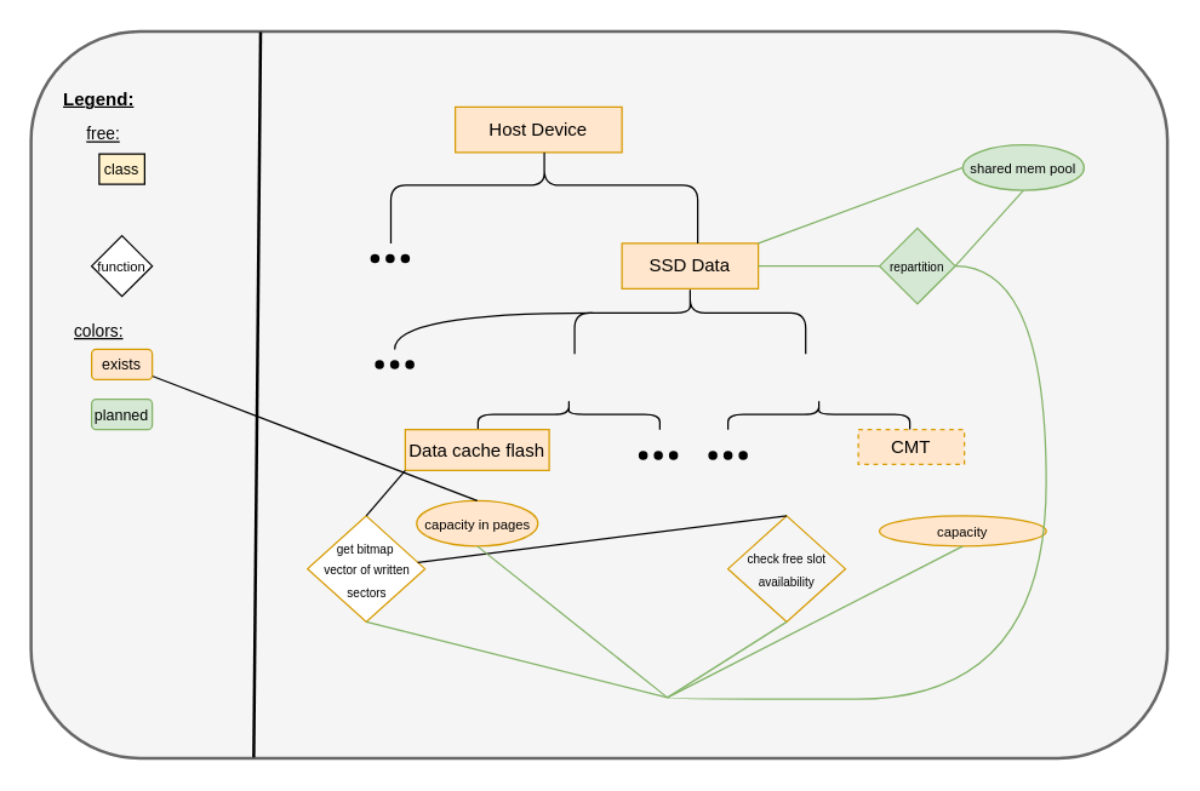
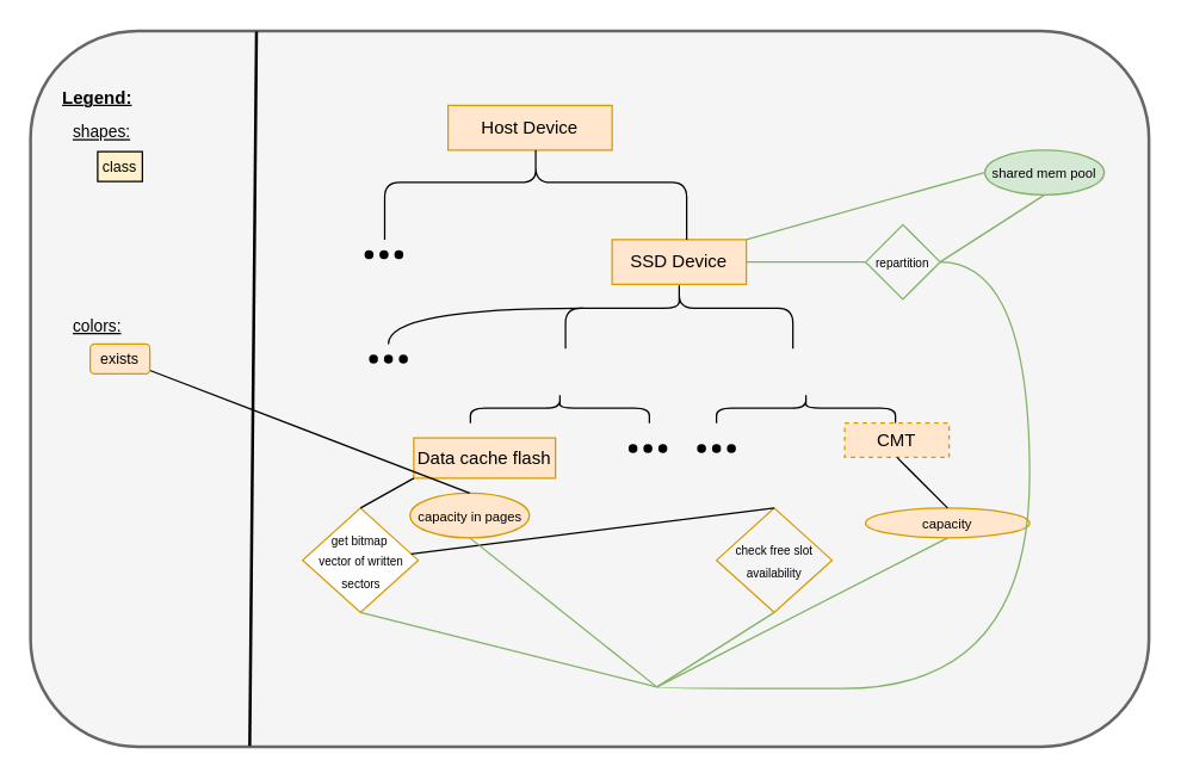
- <mxCell id="53" value="&lt;font style=&quot;font-size: 11px;&quot;&gt;free:&lt;/font&gt;" style="text;html=1;align=center;verticalAlign=middle;whiteSpace=wrap;rounded=0;fontStyle=4" vertex="1" parent="1"><mxGeometry x="38" y="73" width="60" height="30" as="geometry" /></mxCell>
+ <mxCell id="53" value="&lt;font style=&quot;font-size: 11px;&quot;&gt;shapes:&lt;/font&gt;" style="text;html=1;align=center;verticalAlign=middle;whiteSpace=wrap;rounded=0;fontStyle=4" vertex="1" parent="1"><mxGeometry x="38" y="73" width="60" height="30" as="geometry" /></mxCell>
- <mxCell id="28" value="&lt;font style=&quot;font-size: 9px;&quot;&gt;shared mem pool&lt;/font&gt;" style="ellipse;whiteSpace=wrap;html=1;fillColor=#d5e8d4;strokeColor=#82b366;" vertex="1" parent="1"><mxGeometry x="635" y="95" width="80" height="30" as="geometry" /></mxCell>
+ <mxCell id="28" value="&lt;font style=&quot;font-size: 9px;&quot;&gt;shared mem pool&lt;/font&gt;" style="ellipse;whiteSpace=wrap;html=1;fillColor=#d5e8d4;strokeColor=#82b366;" vertex="1" parent="1"><mxGeometry x="660" y="100" width="80" height="30" as="geometry" /></mxCell>
- <mxCell id="49" value="&lt;font style=&quot;font-size: 9px;&quot;&gt;function&lt;/font&gt;" style="rhombus;whiteSpace=wrap;html=1;" vertex="1" parent="47"><mxGeometry y="54" width="40" height="40" as="geometry" /></mxCell>
- <mxCell id="4" value="SSD Data" style="rounded=0;whiteSpace=wrap;html=1;fillColor=#ffe6cc;strokeColor=#d79b00;" vertex="1" parent="1"><mxGeometry x="410" y="160" width="90" height="30" as="geometry" /></mxCell>
+ <mxCell id="4" value="SSD Device" style="rounded=0;whiteSpace=wrap;html=1;fillColor=#ffe6cc;strokeColor=#d79b00;" vertex="1" parent="1"><mxGeometry x="410" y="160" width="90" height="30" as="geometry" /></mxCell>
- <mxCell id="29" value="&lt;font style=&quot;font-size: 8px;&quot;&gt;repartition&lt;/font&gt;" style="rhombus;whiteSpace=wrap;html=1;fillColor=#d5e8d4;strokeColor=#82b366;" vertex="1" parent="1"><mxGeometry x="580" y="150" width="50" height="50" as="geometry" /></mxCell>
+ <mxCell id="29" value="&lt;font style=&quot;font-size: 8px;&quot;&gt;repartition&lt;/font&gt;" style="rhombus;whiteSpace=wrap;html=1;fillColor=#f5f5f5;strokeColor=#82b366;" vertex="1" parent="1"><mxGeometry x="580" y="150" width="50" height="50" as="geometry" /></mxCell>
- <mxCell id="52" value="&lt;font style=&quot;font-size: 10px;&quot;&gt;planned&lt;/font&gt;" style="rounded=1;whiteSpace=wrap;html=1;fillColor=#d5e8d4;strokeColor=#82b366;" vertex="1" parent="50"><mxGeometry y="33" width="40" height="20" as="geometry" /></mxCell>
- <mxCell id="27" value="Data cache flash" style="rounded=0;whiteSpace=wrap;html=1;fillColor=#ffe6cc;strokeColor=#d79b00;" vertex="1" parent="1"><mxGeometry x="267" y="283" width="95" height="27" as="geometry" /></mxCell>
+ <mxCell id="27" value="Data cache flash" style="rounded=0;whiteSpace=wrap;html=1;fillColor=#ffe6cc;strokeColor=#d79b00;" vertex="1" parent="1"><mxGeometry x="277" y="293" width="95" height="27" as="geometry" /></mxCell>
+ <mxCell id="33" value="" style="endArrow=none;html=1;rounded=0;entryX=0.5;entryY=1;entryDx=0;entryDy=0;exitX=0.5;exitY=0;exitDx=0;exitDy=0;" edge="1" parent="1" source="31" target="12"><mxGeometry width="50" height="50" relative="1" as="geometry"><mxPoint x="600.76" y="326" as="sourcePoint" /><mxPoint x="600.76" y="306" as="targetPoint" /></mxGeometry></mxCell>
